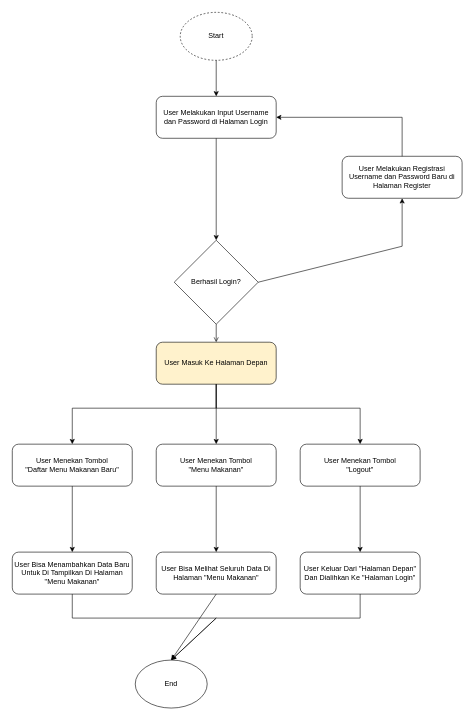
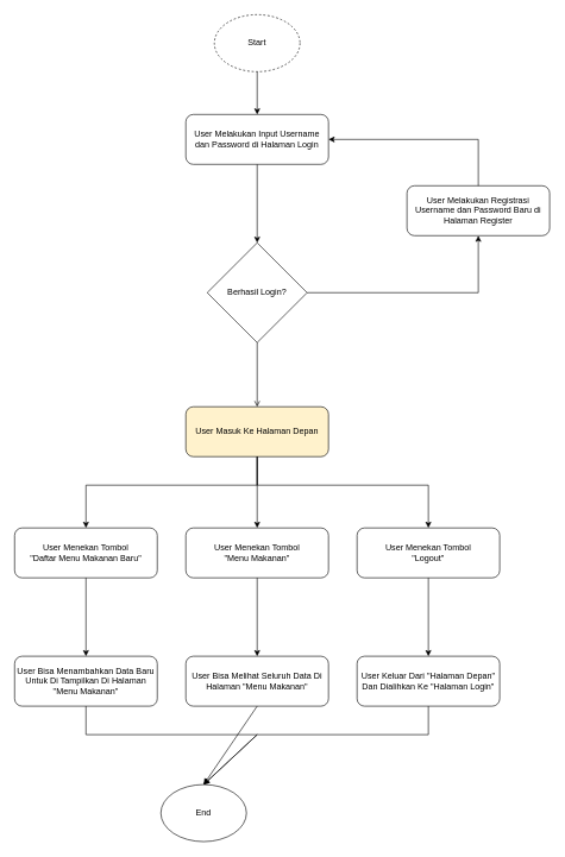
- <mxCell id="5" value="Berhasil Login?" style="rhombus;whiteSpace=wrap;html=1;" vertex="1" parent="1"><mxGeometry x="290" y="400" width="140" height="140" as="geometry" /></mxCell>
+ <mxCell id="5" value="Berhasil Login?" style="rhombus;whiteSpace=wrap;html=1;" vertex="1" parent="1"><mxGeometry x="290" y="340" width="140" height="140" as="geometry" /></mxCell>
